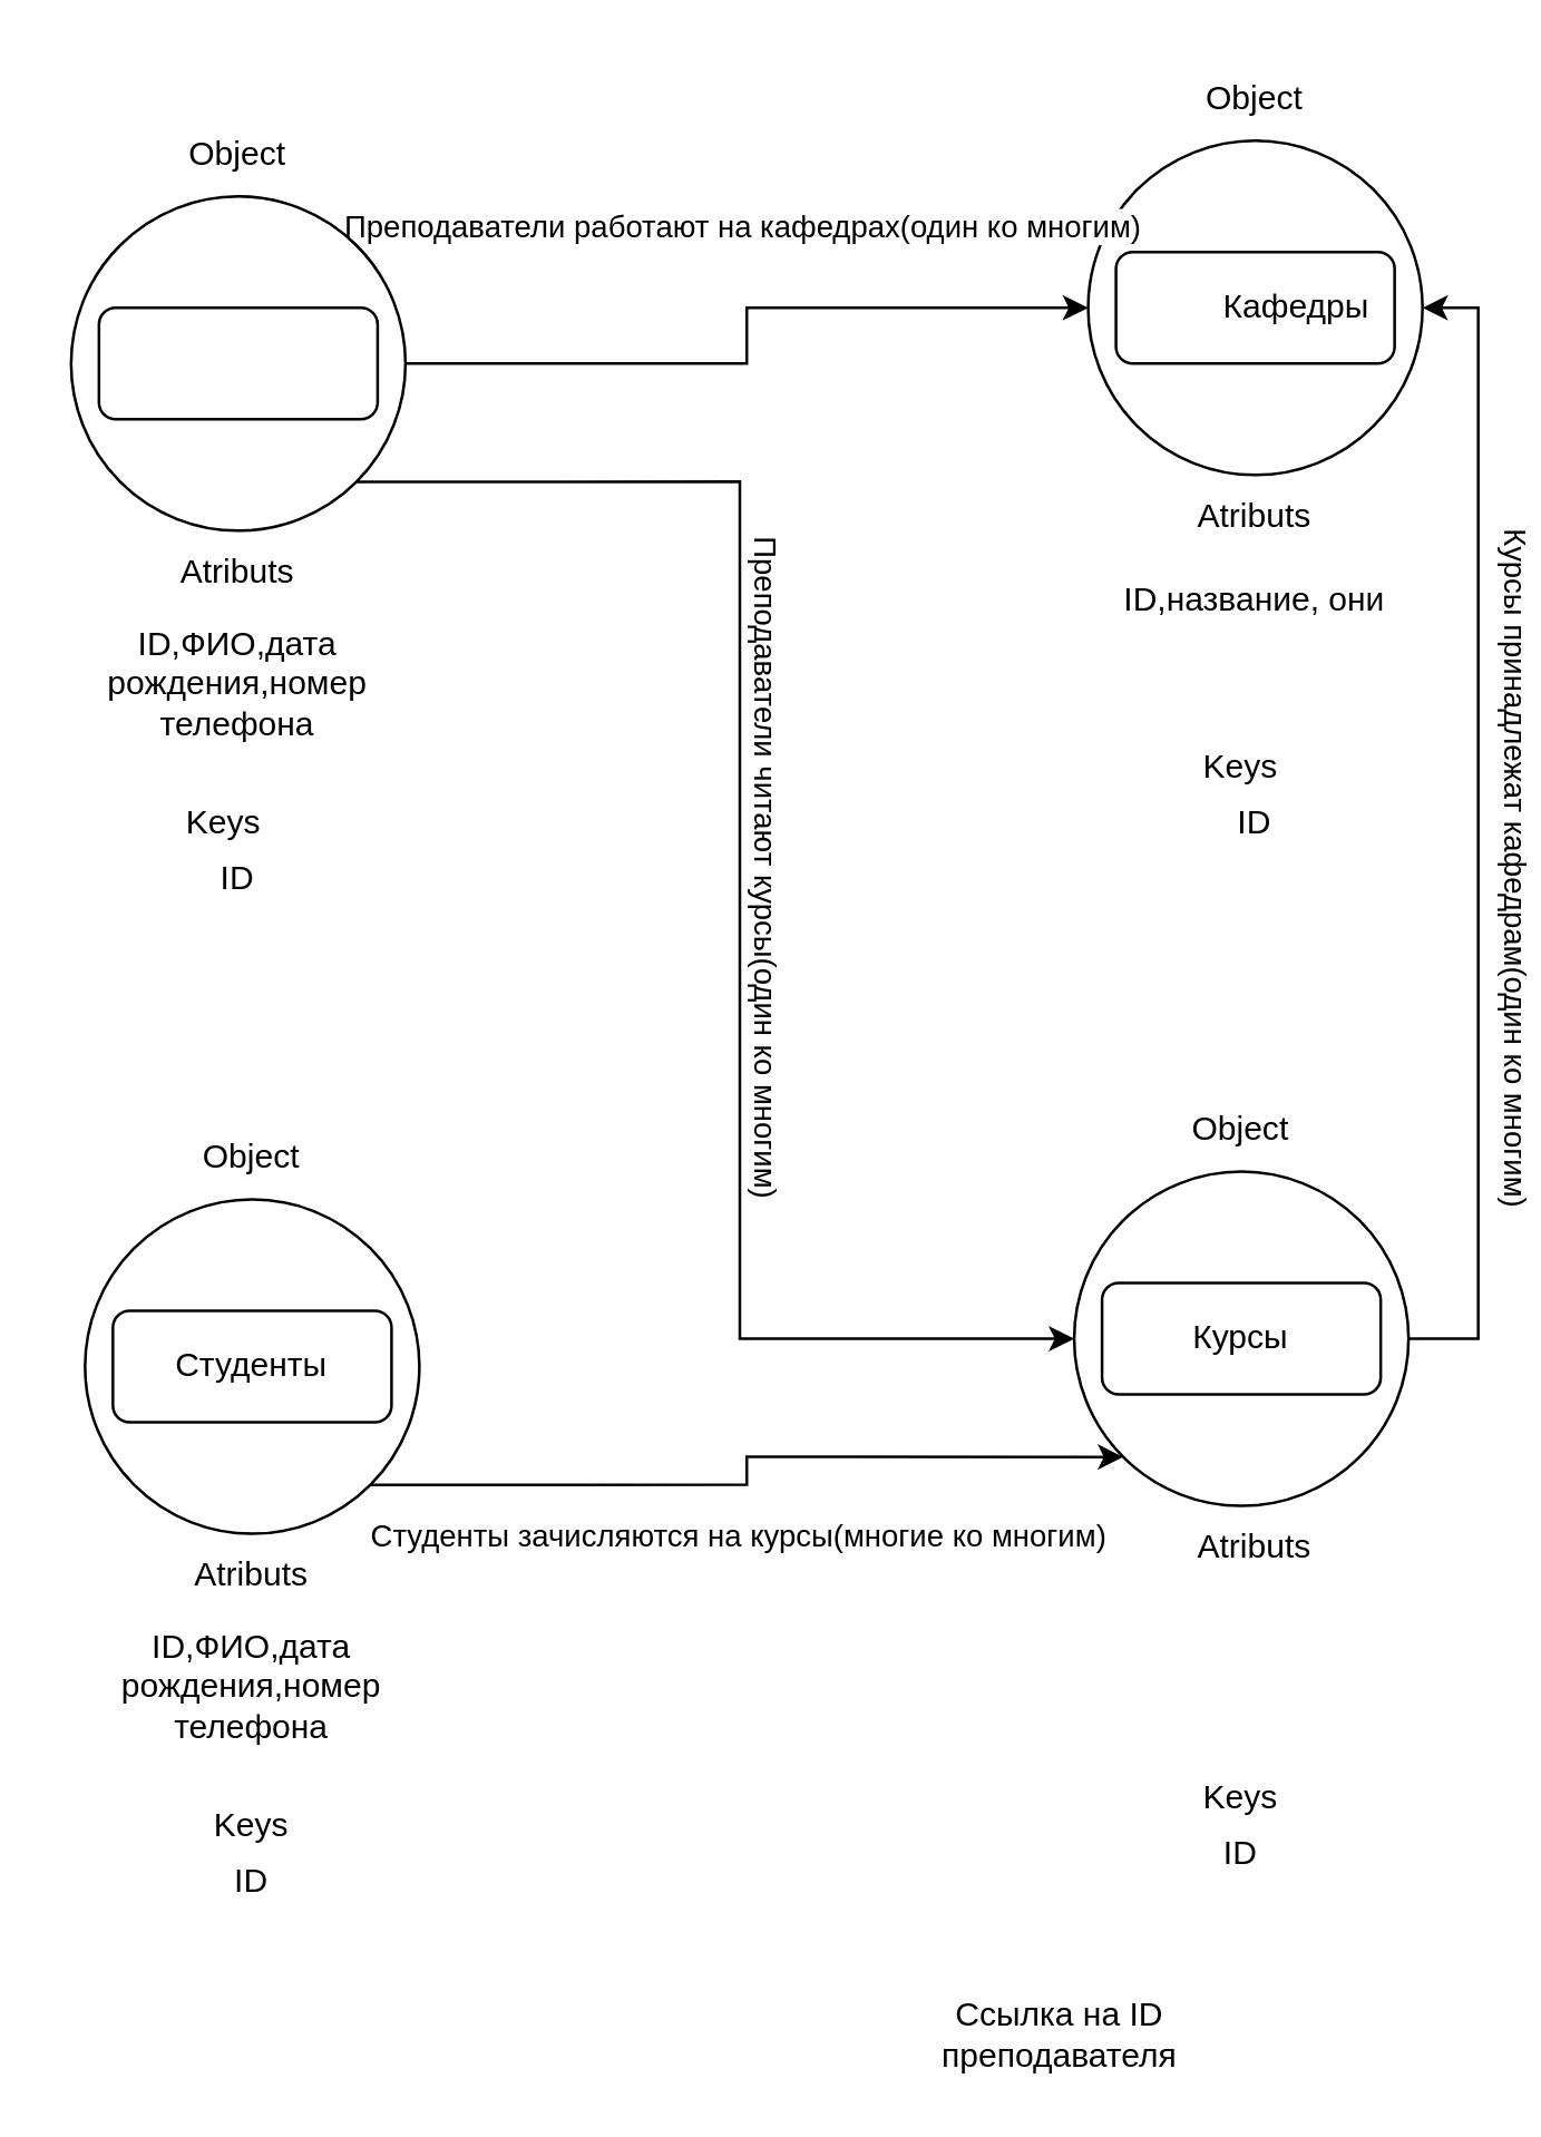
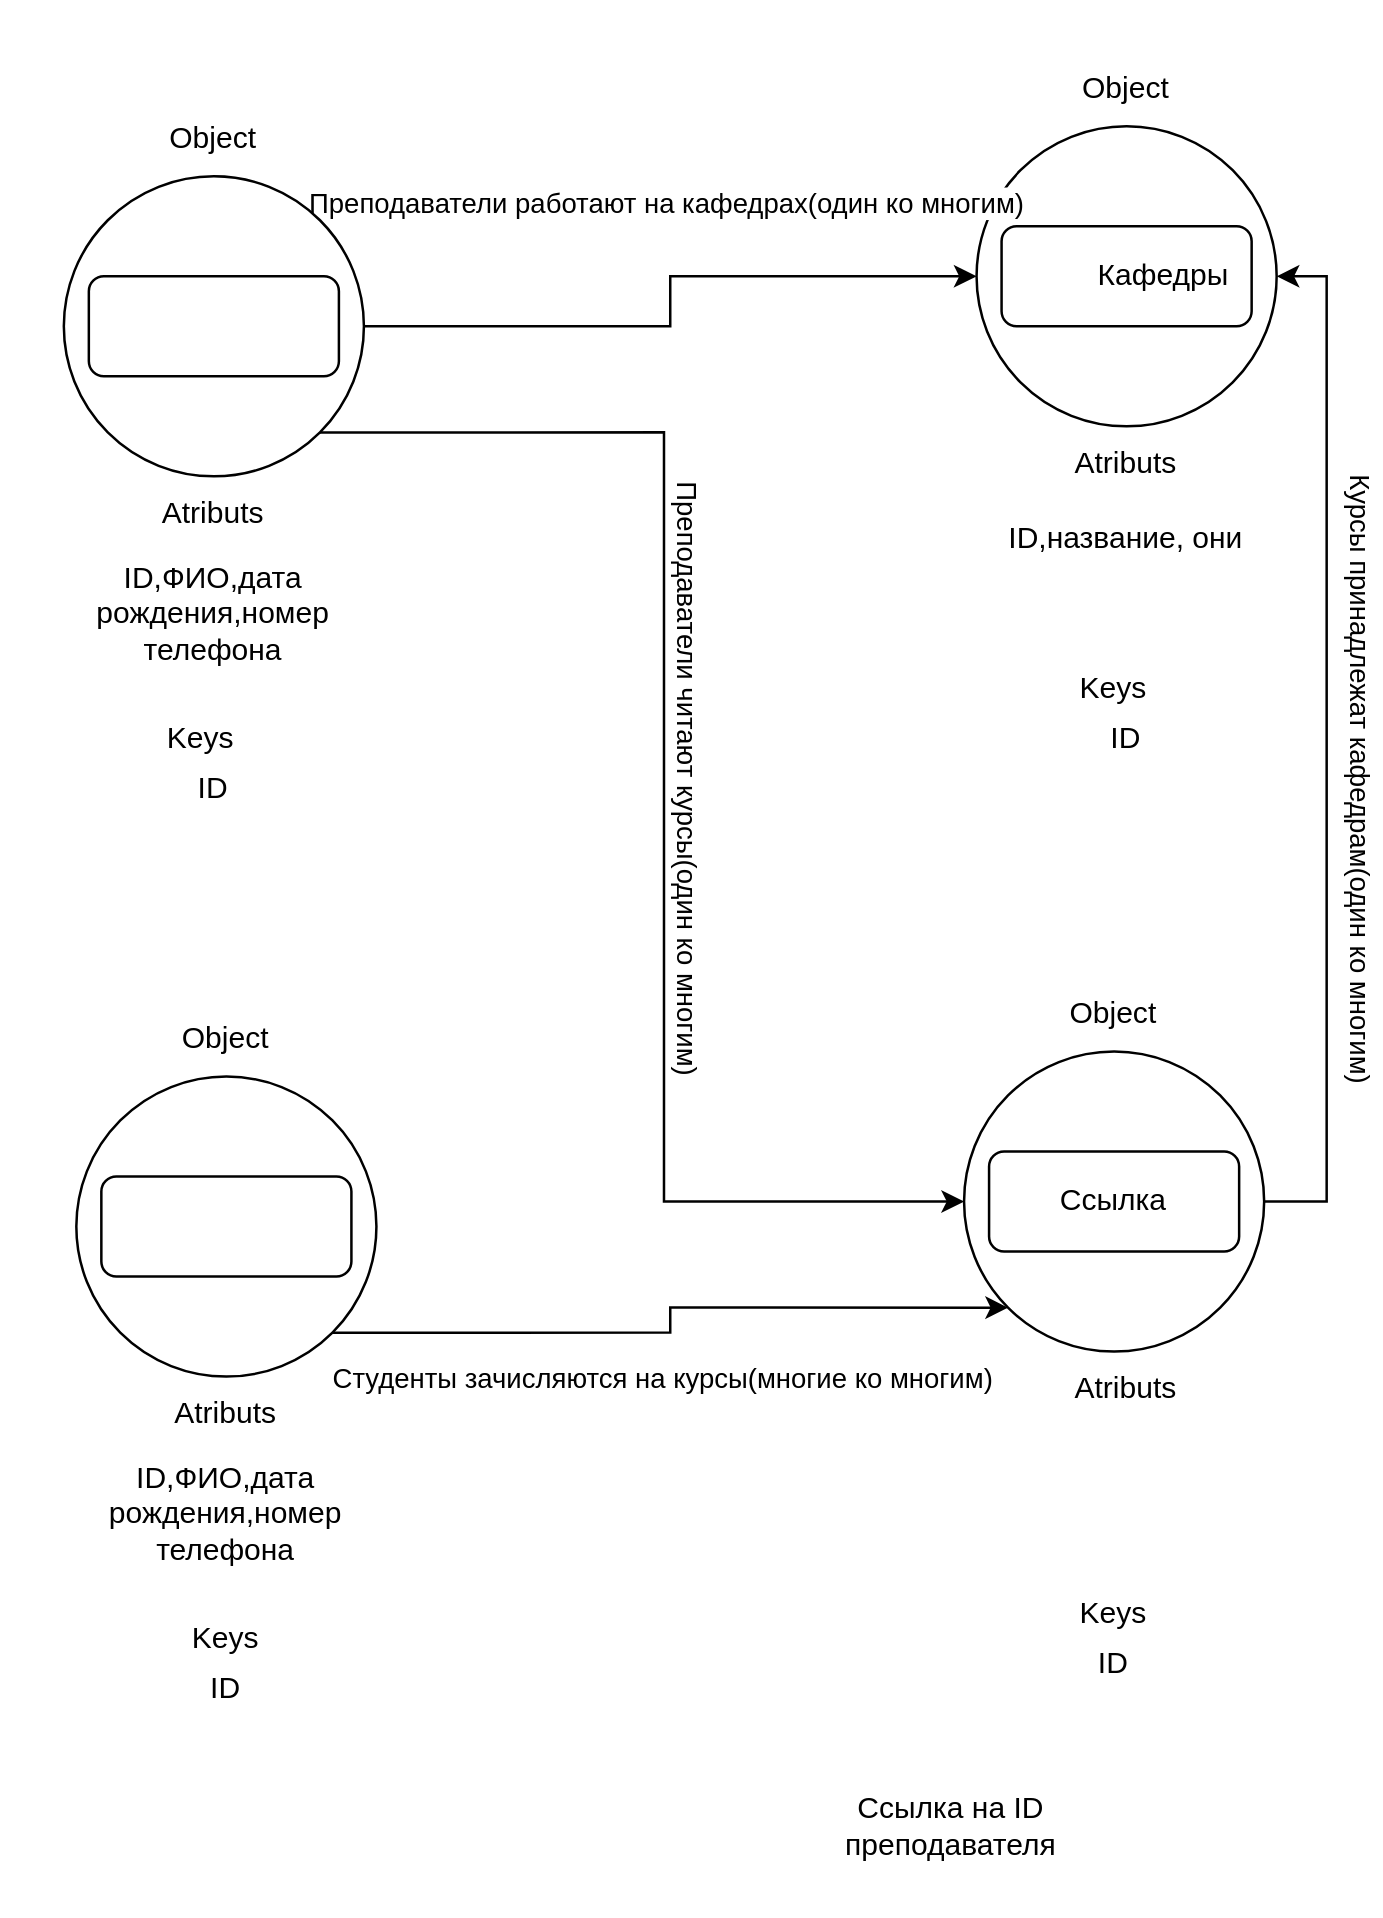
- <mxCell id="19" value="Курсы" style="text;html=1;align=center;verticalAlign=middle;whiteSpace=wrap;rounded=0;" vertex="1" parent="1"><mxGeometry x="415" y="465" width="60" height="30" as="geometry" /></mxCell>
+ <mxCell id="19" value="Ссылка" style="text;html=1;align=center;verticalAlign=middle;whiteSpace=wrap;rounded=0;" vertex="1" parent="1"><mxGeometry x="415" y="465" width="60" height="30" as="geometry" /></mxCell>
- <mxCell id="18" value="Студенты" style="text;html=1;align=center;verticalAlign=middle;whiteSpace=wrap;rounded=0;" vertex="1" parent="1"><mxGeometry x="60" y="475" width="60" height="30" as="geometry" /></mxCell>
